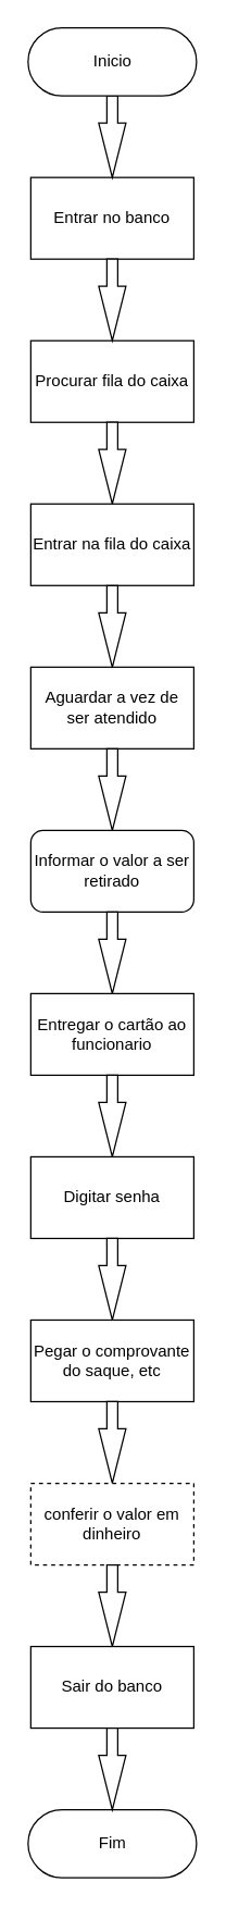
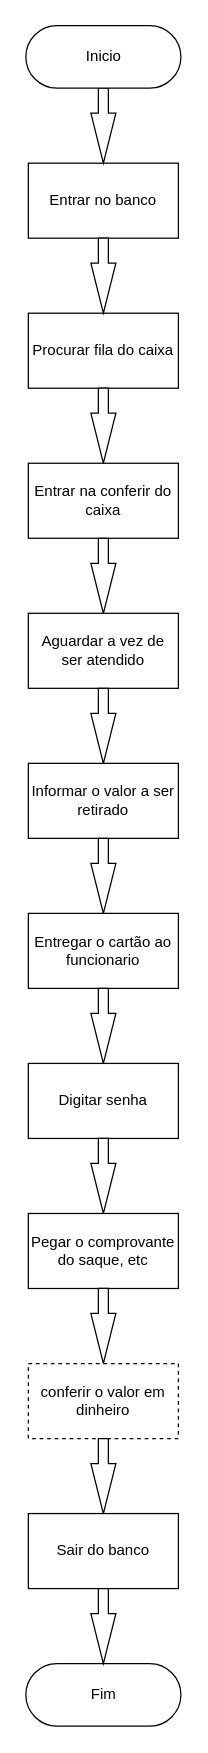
- <mxCell id="7" value="Entrar na fila do caixa" style="rounded=0;whiteSpace=wrap;html=1;" vertex="1" parent="1"><mxGeometry x="22" y="370" width="120" height="60" as="geometry" /></mxCell>
+ <mxCell id="7" value="Entrar na conferir do caixa" style="rounded=0;whiteSpace=wrap;html=1;" vertex="1" parent="1"><mxGeometry x="22" y="370" width="120" height="60" as="geometry" /></mxCell>
- <mxCell id="11" value="Informar o valor a ser retirado" style="whiteSpace=wrap;html=1;rounded=1;" vertex="1" parent="1"><mxGeometry x="22" y="610" width="120" height="60" as="geometry" /></mxCell>
+ <mxCell id="11" value="Informar o valor a ser retirado" style="rounded=0;whiteSpace=wrap;html=1;" vertex="1" parent="1"><mxGeometry x="22" y="610" width="120" height="60" as="geometry" /></mxCell>
